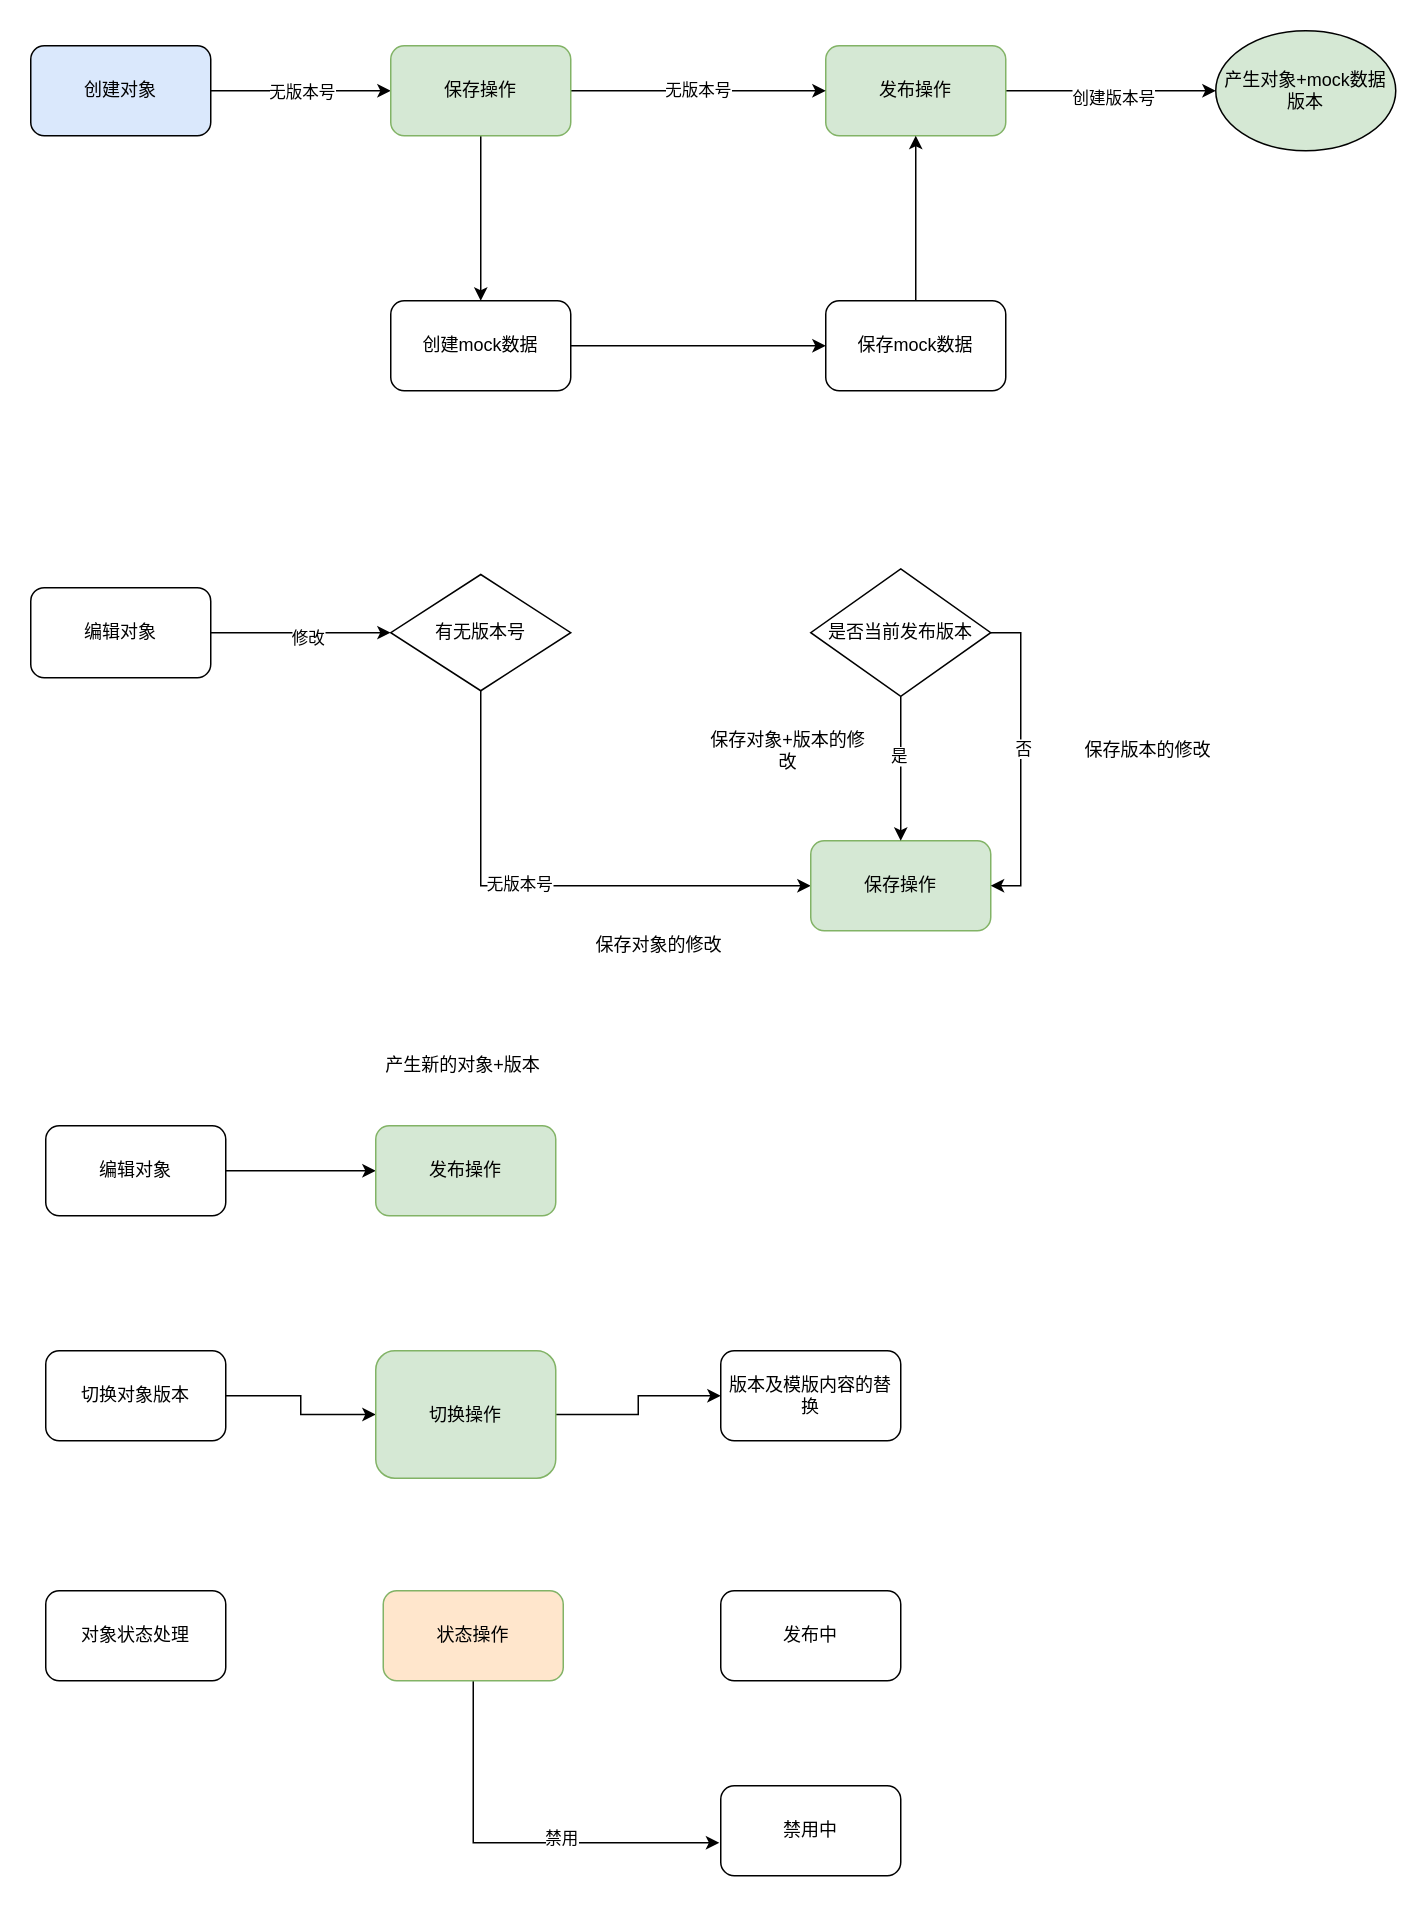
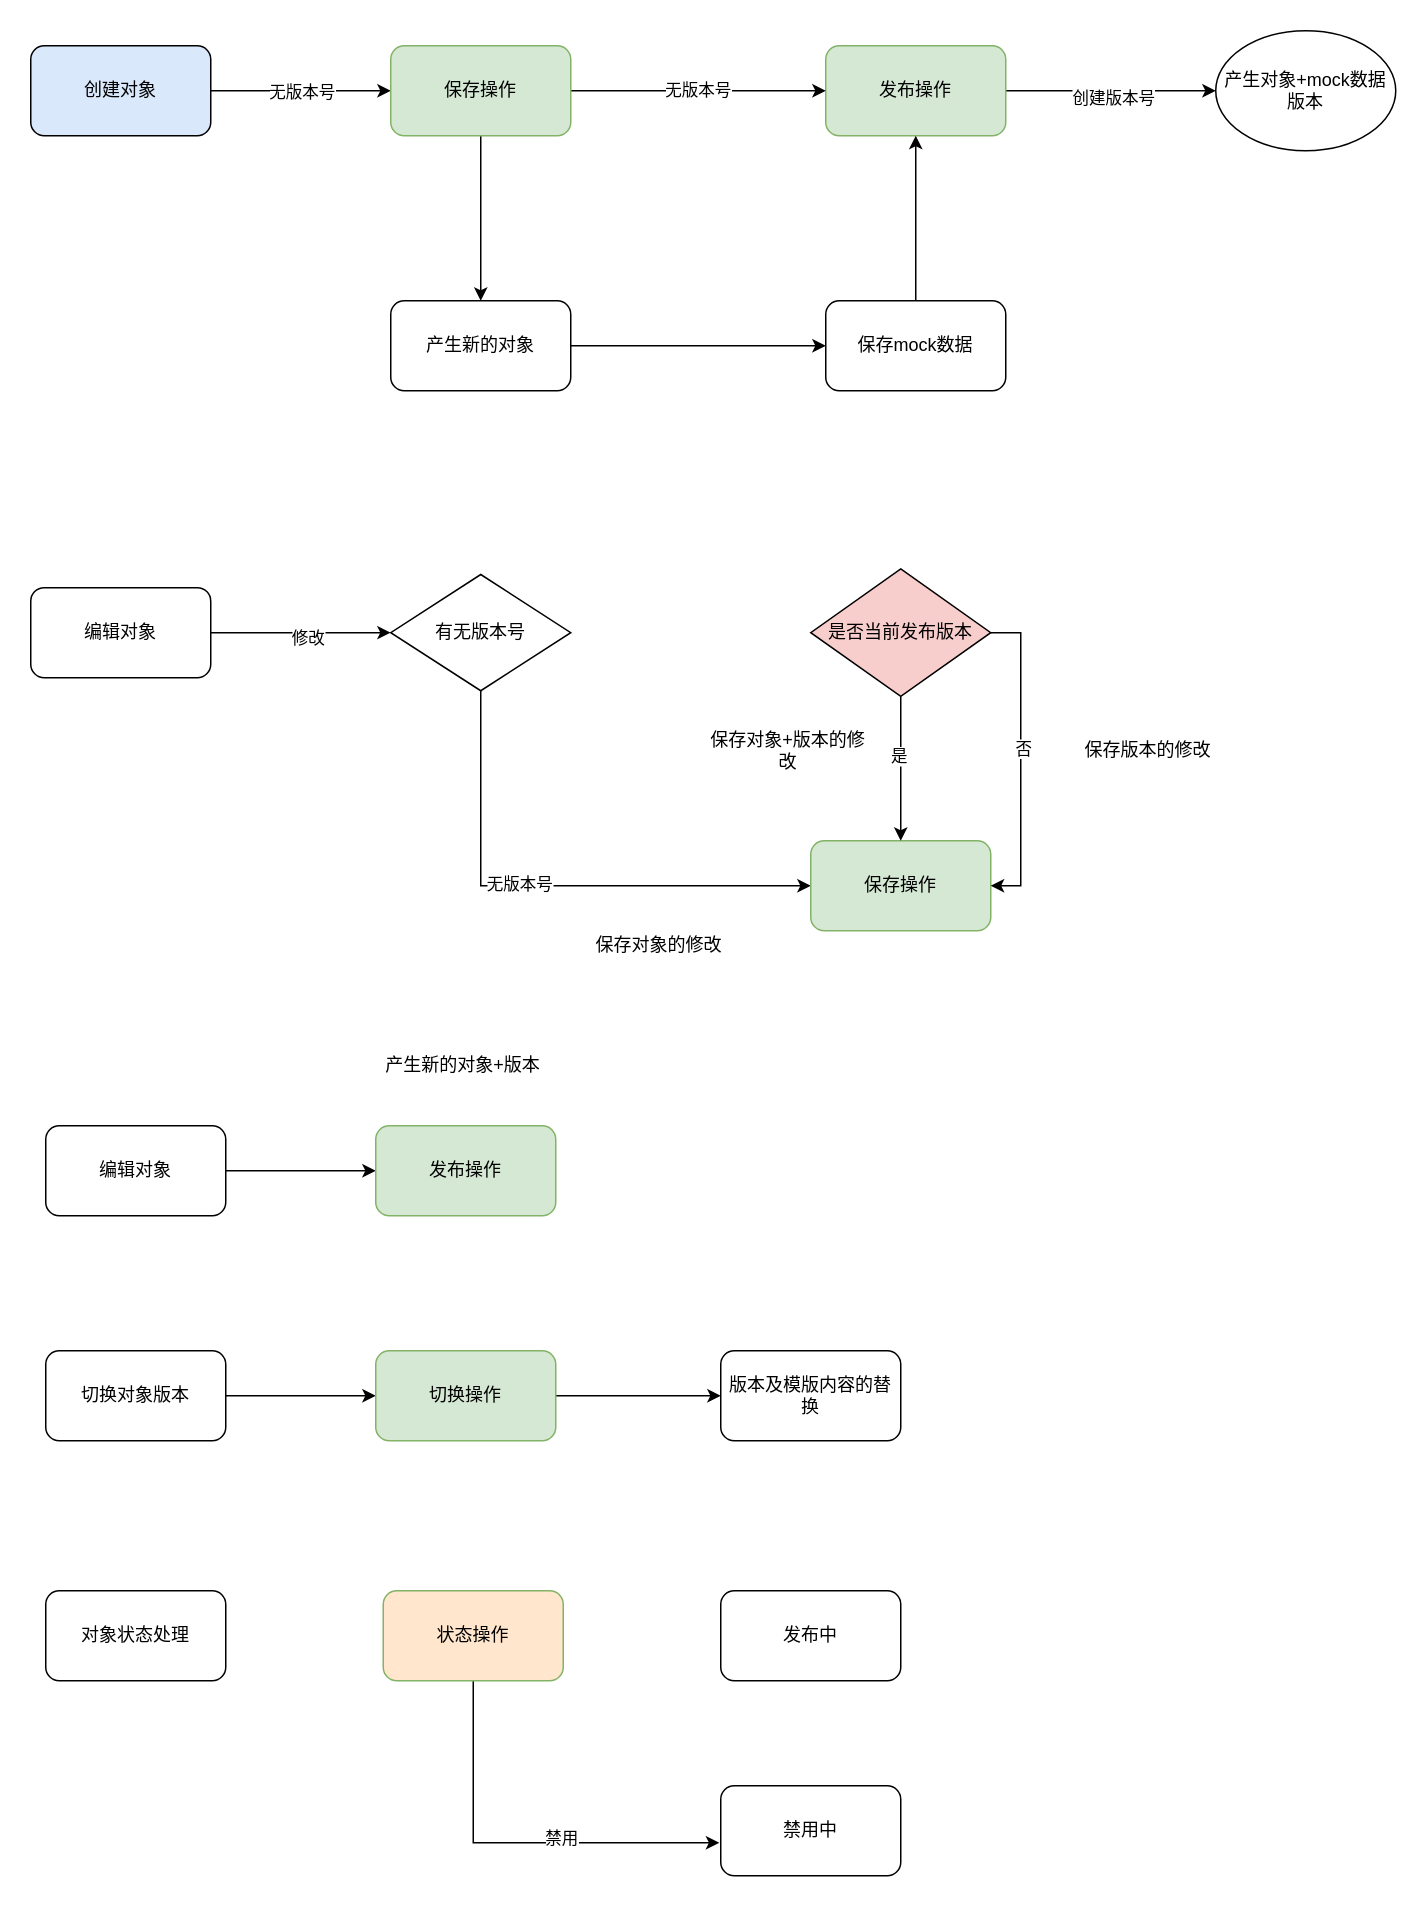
- <mxCell id="18" value="产生对象+mock数据版本" style="ellipse;whiteSpace=wrap;html=1;fillColor=#d5e8d4;" parent="1" vertex="1"><mxGeometry x="810" y="20" width="120" height="80" as="geometry" /></mxCell>
+ <mxCell id="18" value="产生对象+mock数据版本" style="ellipse;whiteSpace=wrap;html=1;" parent="1" vertex="1"><mxGeometry x="810" y="20" width="120" height="80" as="geometry" /></mxCell>
- <mxCell id="17" value="创建mock数据" style="rounded=1;whiteSpace=wrap;html=1;" parent="1" vertex="1"><mxGeometry x="260" y="200" width="120" height="60" as="geometry" /></mxCell>
+ <mxCell id="17" value="产生新的对象" style="rounded=1;whiteSpace=wrap;html=1;" parent="1" vertex="1"><mxGeometry x="260" y="200" width="120" height="60" as="geometry" /></mxCell>
- <mxCell id="27" value="是否当前发布版本" style="rhombus;whiteSpace=wrap;html=1;" parent="1" vertex="1"><mxGeometry x="540" y="378.75" width="120" height="85" as="geometry" /></mxCell>
+ <mxCell id="27" value="是否当前发布版本" style="rhombus;whiteSpace=wrap;html=1;fillColor=#f8cecc;" parent="1" vertex="1"><mxGeometry x="540" y="378.75" width="120" height="85" as="geometry" /></mxCell>
- <mxCell id="39" value="切换操作" style="rounded=1;whiteSpace=wrap;html=1;fillColor=#d5e8d4;strokeColor=#82b366;" parent="1" vertex="1"><mxGeometry x="250" y="900" width="120" height="85" as="geometry" /></mxCell>
+ <mxCell id="39" value="切换操作" style="rounded=1;whiteSpace=wrap;html=1;fillColor=#d5e8d4;strokeColor=#82b366;" parent="1" vertex="1"><mxGeometry x="250" y="900" width="120" height="60" as="geometry" /></mxCell>
